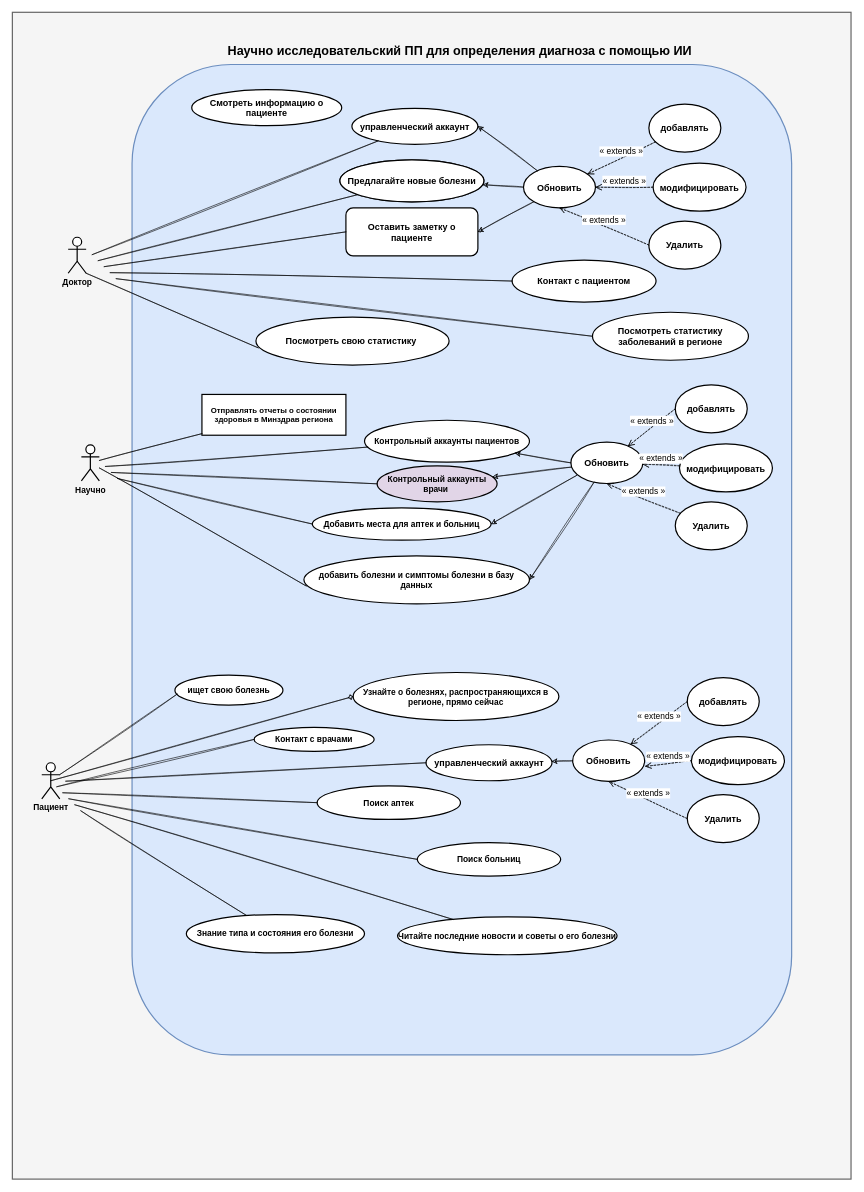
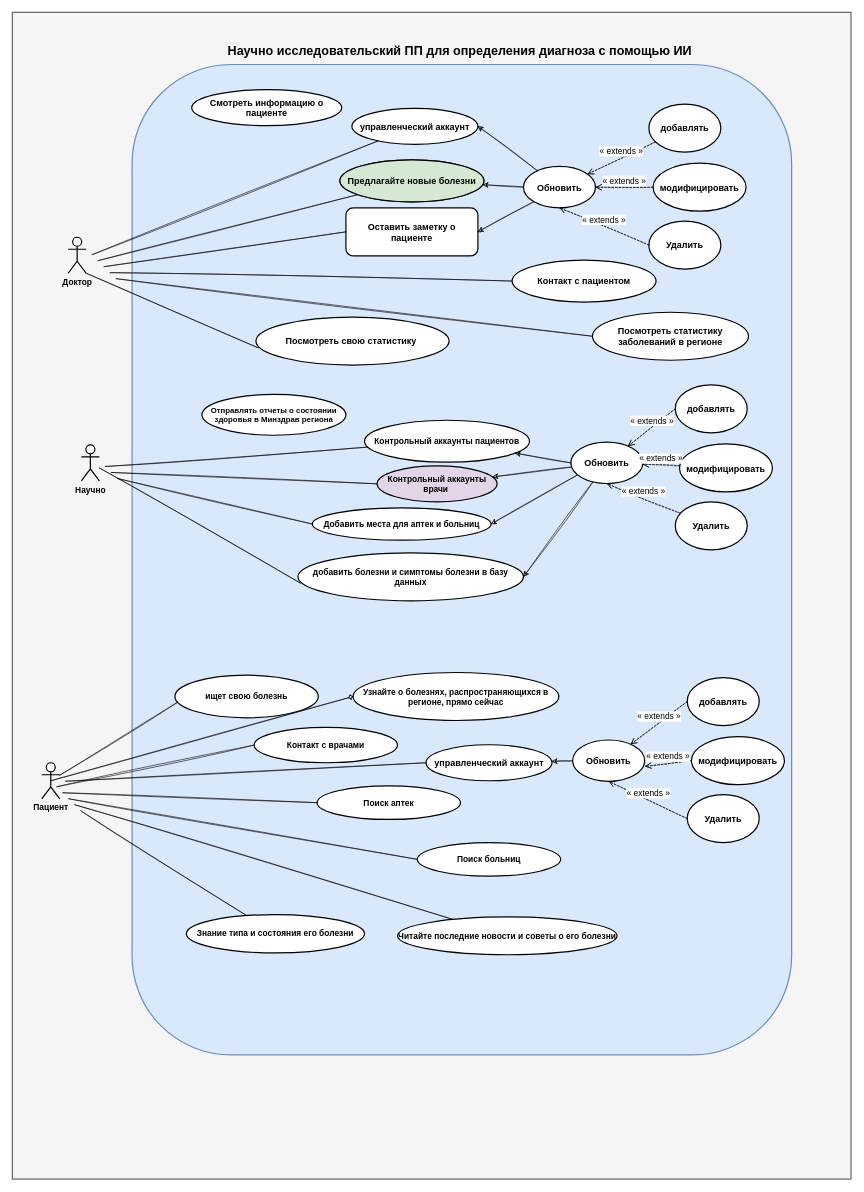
- <mxCell id="15" value="&lt;span style=&quot;font-size: 15px;&quot;&gt;&lt;span style=&quot;font-size: 15px;&quot;&gt;Предлагайте новые болезни&lt;/span&gt;&lt;/span&gt;" style="ellipse;whiteSpace=wrap;html=1;strokeWidth=2;fontSize=15;fontStyle=1" parent="1" vertex="1"><mxGeometry x="566" y="266" width="240" height="70" as="geometry" /></mxCell>
+ <mxCell id="15" value="&lt;span style=&quot;font-size: 15px;&quot;&gt;&lt;span style=&quot;font-size: 15px;&quot;&gt;Предлагайте новые болезни&lt;/span&gt;&lt;/span&gt;" style="ellipse;whiteSpace=wrap;html=1;strokeWidth=2;fontSize=15;fontStyle=1;fillColor=#d5e8d4;" parent="1" vertex="1"><mxGeometry x="566" y="266" width="240" height="70" as="geometry" /></mxCell>
- <mxCell id="11" value="&lt;span style=&quot;font-size: 13px&quot;&gt;&lt;b&gt;Отправлять отчеты о состоянии здоровья в Минздрав региона&lt;/b&gt;&lt;/span&gt;" style="whiteSpace=wrap;html=1;strokeWidth=2;rounded=0;" parent="1" vertex="1"><mxGeometry x="336" y="657" width="240" height="68" as="geometry" /></mxCell>
+ <mxCell id="11" value="&lt;span style=&quot;font-size: 13px&quot;&gt;&lt;b&gt;Отправлять отчеты о состоянии здоровья в Минздрав региона&lt;/b&gt;&lt;/span&gt;" style="ellipse;whiteSpace=wrap;html=1;strokeWidth=2;" parent="1" vertex="1"><mxGeometry x="336" y="657" width="240" height="68" as="geometry" /></mxCell>
- <mxCell id="53" value="" style="endArrow=none;html=1;rounded=0;sketch=1;fontSize=14;strokeColor=#000000;strokeWidth=1;" parent="1" source="4" target="11" edge="1"><mxGeometry width="50" height="50" relative="1" as="geometry"><mxPoint x="193" y="464.017" as="sourcePoint" /><mxPoint x="892" y="508" as="targetPoint" /></mxGeometry></mxCell>
- <mxCell id="17" value="добавить болезни и симптомы болезни в базу данных" style="ellipse;whiteSpace=wrap;html=1;fontSize=14;strokeColor=#000000;strokeWidth=2;fontStyle=1" parent="1" vertex="1"><mxGeometry x="506" y="926" width="376" height="80" as="geometry" /></mxCell>
+ <mxCell id="17" value="добавить болезни и симптомы болезни в базу данных" style="ellipse;whiteSpace=wrap;html=1;fontSize=14;strokeColor=#000000;strokeWidth=2;fontStyle=1" parent="1" vertex="1"><mxGeometry x="496" y="921" width="376" height="80" as="geometry" /></mxCell>
- <mxCell id="19" value="&lt;span style=&quot;&quot;&gt;ищет свою болезнь&lt;/span&gt;" style="ellipse;whiteSpace=wrap;html=1;fontSize=14;strokeColor=#000000;strokeWidth=2;fontStyle=1" parent="1" vertex="1"><mxGeometry x="291" y="1125" width="180" height="50" as="geometry" /></mxCell>
+ <mxCell id="19" value="&lt;span style=&quot;&quot;&gt;ищет свою болезнь&lt;/span&gt;" style="ellipse;whiteSpace=wrap;html=1;fontSize=14;strokeColor=#000000;strokeWidth=2;fontStyle=1" parent="1" vertex="1"><mxGeometry x="291" y="1125" width="239" height="71" as="geometry" /></mxCell>
- <mxCell id="22" value="&lt;span style=&quot;&quot;&gt;Контакт с врачами&lt;/span&gt;" style="ellipse;whiteSpace=wrap;html=1;fontSize=14;strokeColor=#000000;strokeWidth=2;fontStyle=1" parent="1" vertex="1"><mxGeometry x="423" y="1212" width="200" height="40" as="geometry" /></mxCell>
+ <mxCell id="22" value="&lt;span style=&quot;&quot;&gt;Контакт с врачами&lt;/span&gt;" style="ellipse;whiteSpace=wrap;html=1;fontSize=14;strokeColor=#000000;strokeWidth=2;fontStyle=1" parent="1" vertex="1"><mxGeometry x="423" y="1212" width="239" height="59" as="geometry" /></mxCell>
